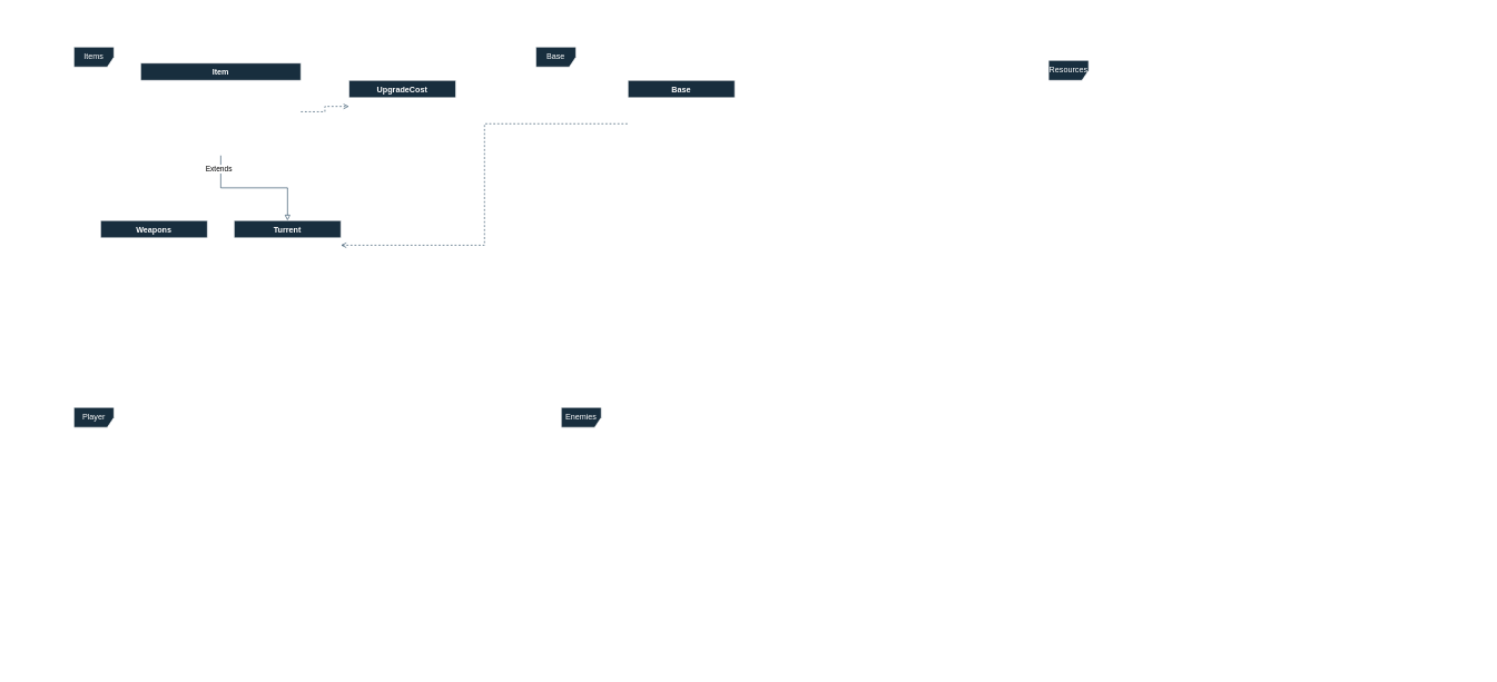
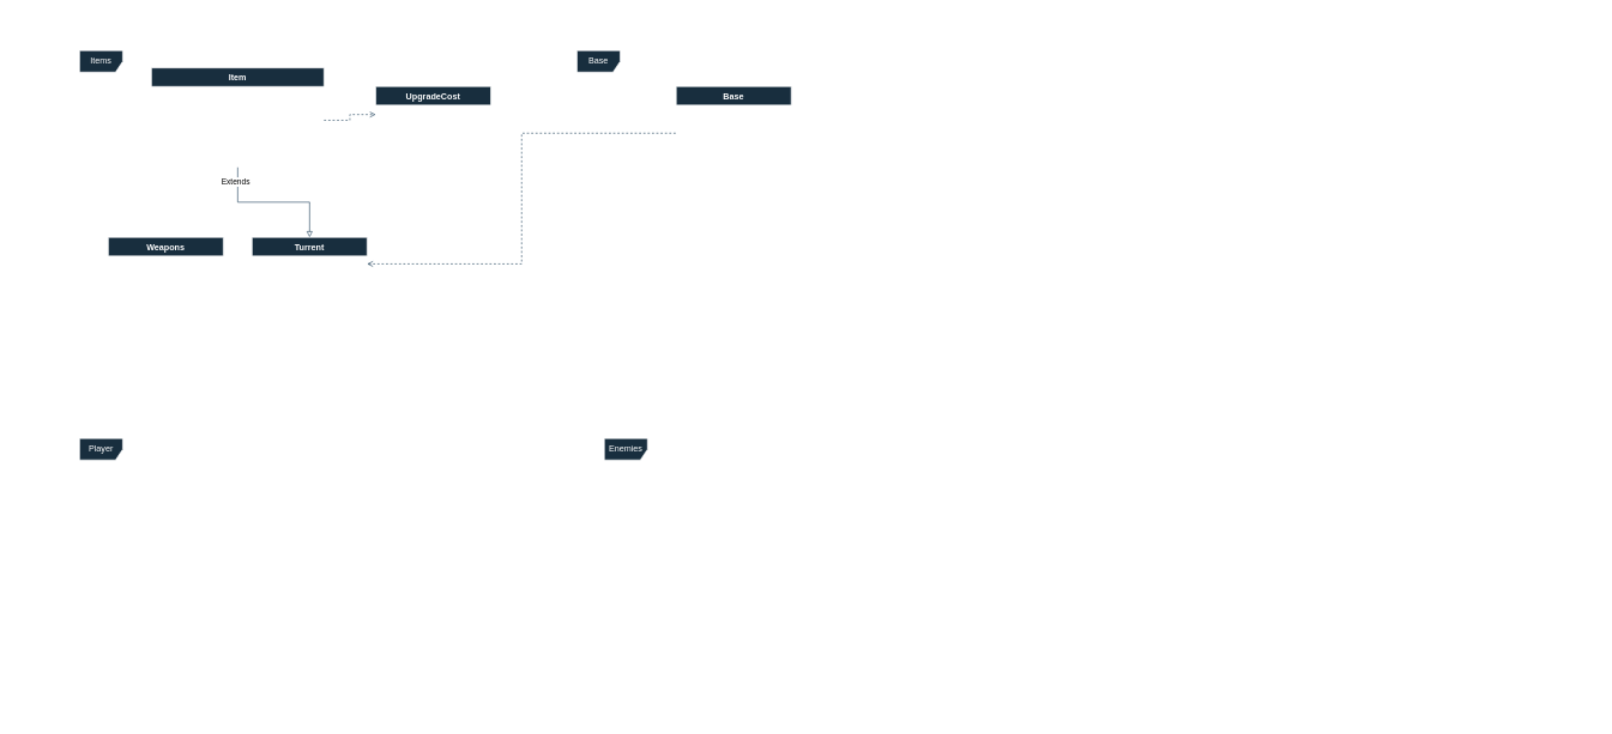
- <mxCell id="7" value="Resources" style="shape=umlFrame;whiteSpace=wrap;html=1;pointerEvents=0;labelBackgroundColor=none;rounded=0;fillColor=#182E3E;strokeColor=#FFFFFF;fontColor=#FFFFFF;" vertex="1" parent="1"><mxGeometry x="1570" y="90" width="650" height="390" as="geometry" /></mxCell>
